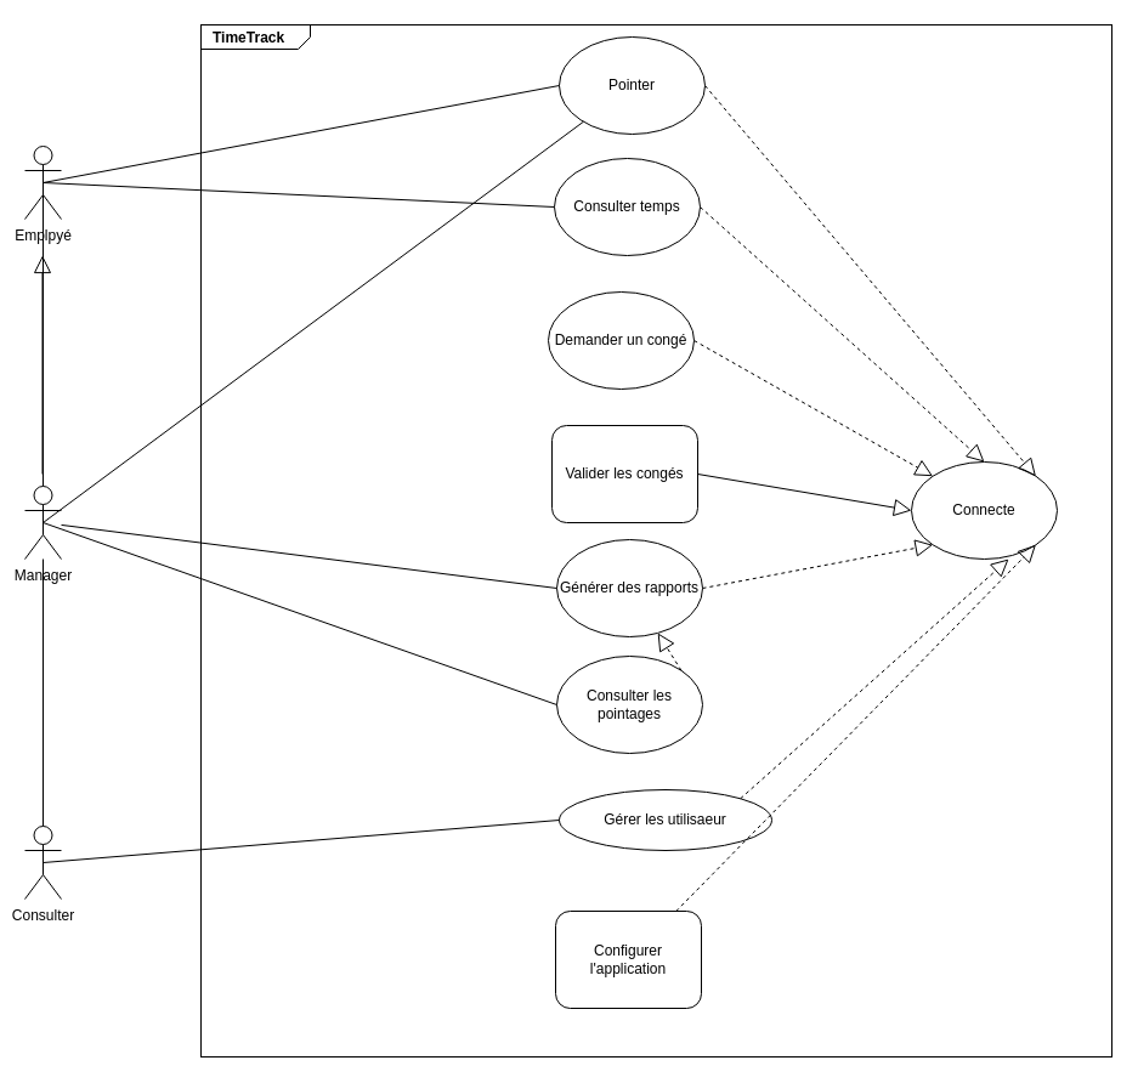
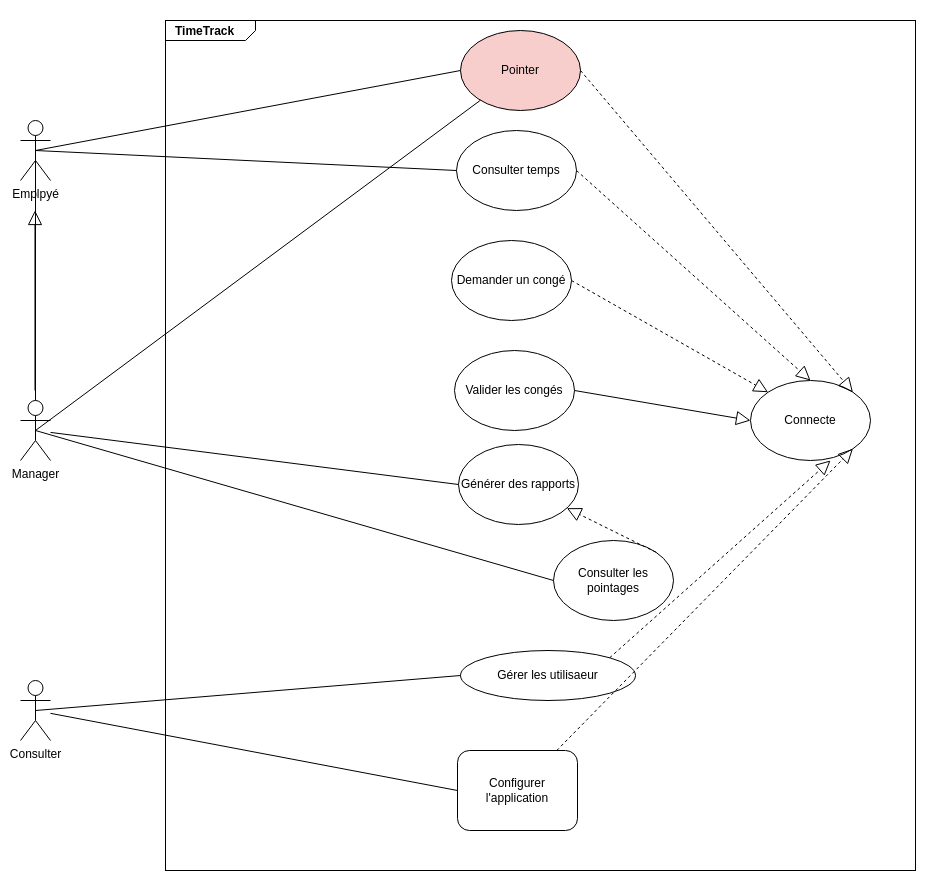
- <mxCell id="10" value="Pointer" style="ellipse;whiteSpace=wrap;html=1;" parent="1" vertex="1"><mxGeometry x="460" y="30" width="120" height="80" as="geometry" /></mxCell>
+ <mxCell id="10" value="Pointer" style="ellipse;whiteSpace=wrap;html=1;fillColor=#f8cecc;" parent="1" vertex="1"><mxGeometry x="460" y="30" width="120" height="80" as="geometry" /></mxCell>
- <mxCell id="7" value="Valider les congés" style="whiteSpace=wrap;html=1;rounded=1;" parent="1" vertex="1"><mxGeometry x="454" y="350" width="120" height="80" as="geometry" /></mxCell>
+ <mxCell id="7" value="Valider les congés" style="ellipse;whiteSpace=wrap;html=1;" parent="1" vertex="1"><mxGeometry x="454" y="350" width="120" height="80" as="geometry" /></mxCell>
- <mxCell id="19" value="" style="endArrow=block;dashed=1;endFill=0;endSize=12;html=1;rounded=0;exitX=1;exitY=0.5;exitDx=0;exitDy=0;entryX=0;entryY=1;entryDx=0;entryDy=0;" parent="1" source="13" target="6" edge="1"><mxGeometry width="160" relative="1" as="geometry"><mxPoint x="620" y="490" as="sourcePoint" /><mxPoint x="796" y="520" as="targetPoint" /></mxGeometry></mxCell>
- <mxCell id="30" value="" style="endArrow=none;html=1;rounded=0;" parent="1" source="2" target="3" edge="1"><mxGeometry width="50" height="50" relative="1" as="geometry"><mxPoint x="10" y="800" as="sourcePoint" /><mxPoint x="435" y="780" as="targetPoint" /></mxGeometry></mxCell>
+ <mxCell id="30" value="" style="endArrow=none;html=1;rounded=0;entryX=0;entryY=0.5;entryDx=0;entryDy=0;" parent="1" source="2" target="14" edge="1"><mxGeometry width="50" height="50" relative="1" as="geometry"><mxPoint x="10" y="800" as="sourcePoint" /><mxPoint x="435" y="780" as="targetPoint" /></mxGeometry></mxCell>
- <mxCell id="12" value="Consulter les pointages" style="ellipse;whiteSpace=wrap;html=1;" parent="1" vertex="1"><mxGeometry x="458" y="540" width="120" height="80" as="geometry" /></mxCell>
+ <mxCell id="12" value="Consulter les pointages" style="ellipse;whiteSpace=wrap;html=1;" parent="1" vertex="1"><mxGeometry x="553" y="540" width="120" height="80" as="geometry" /></mxCell>
